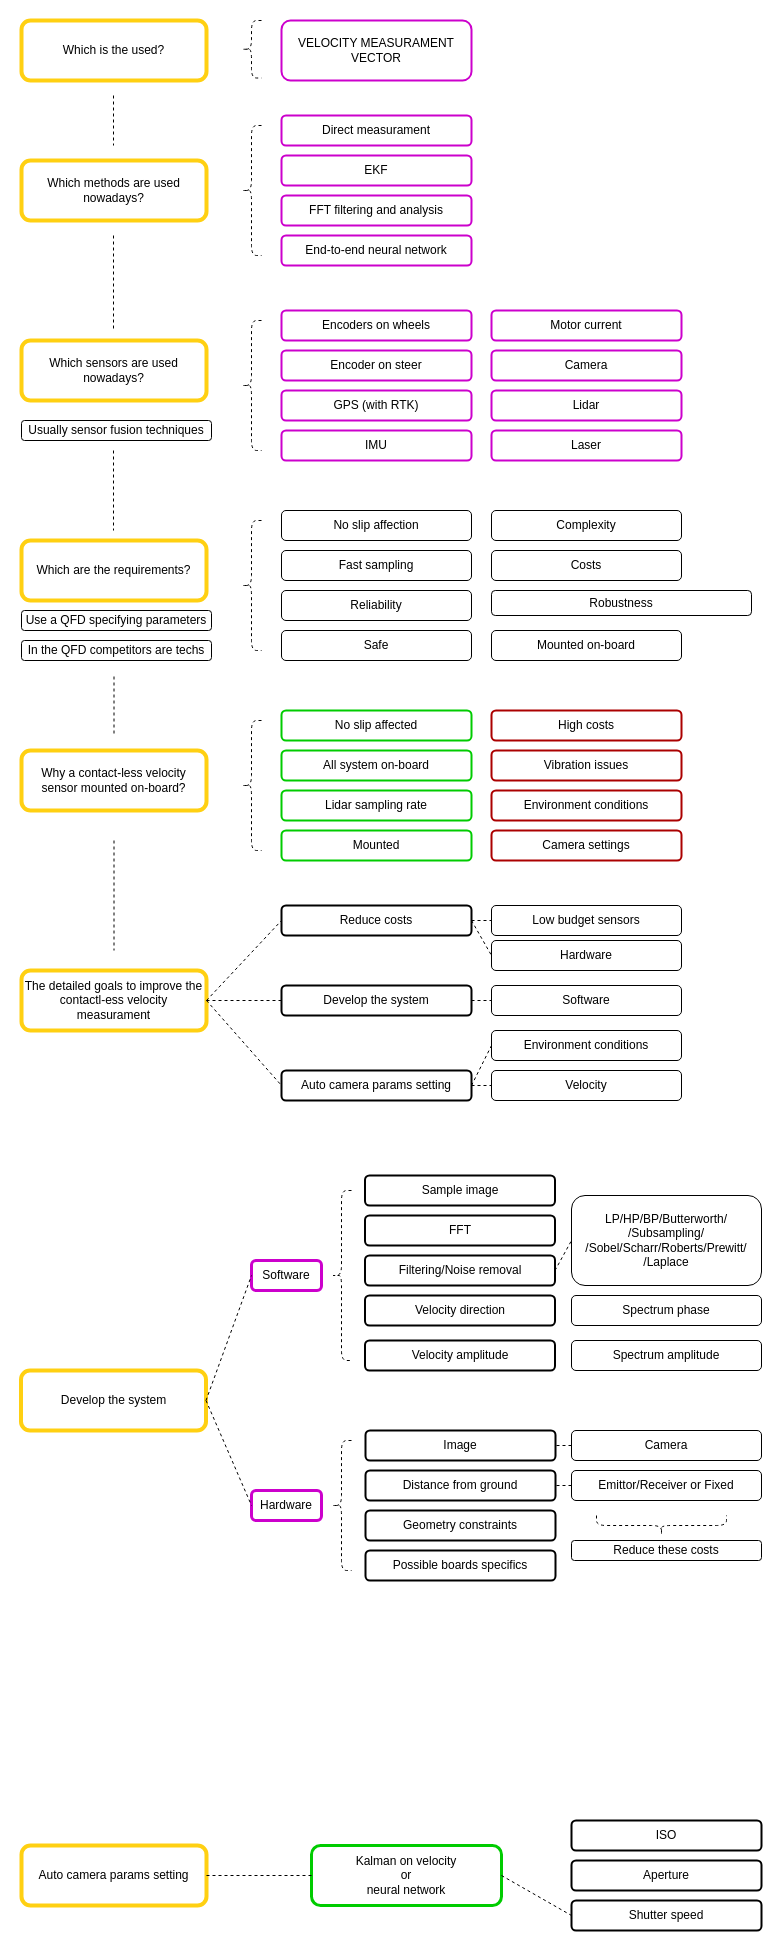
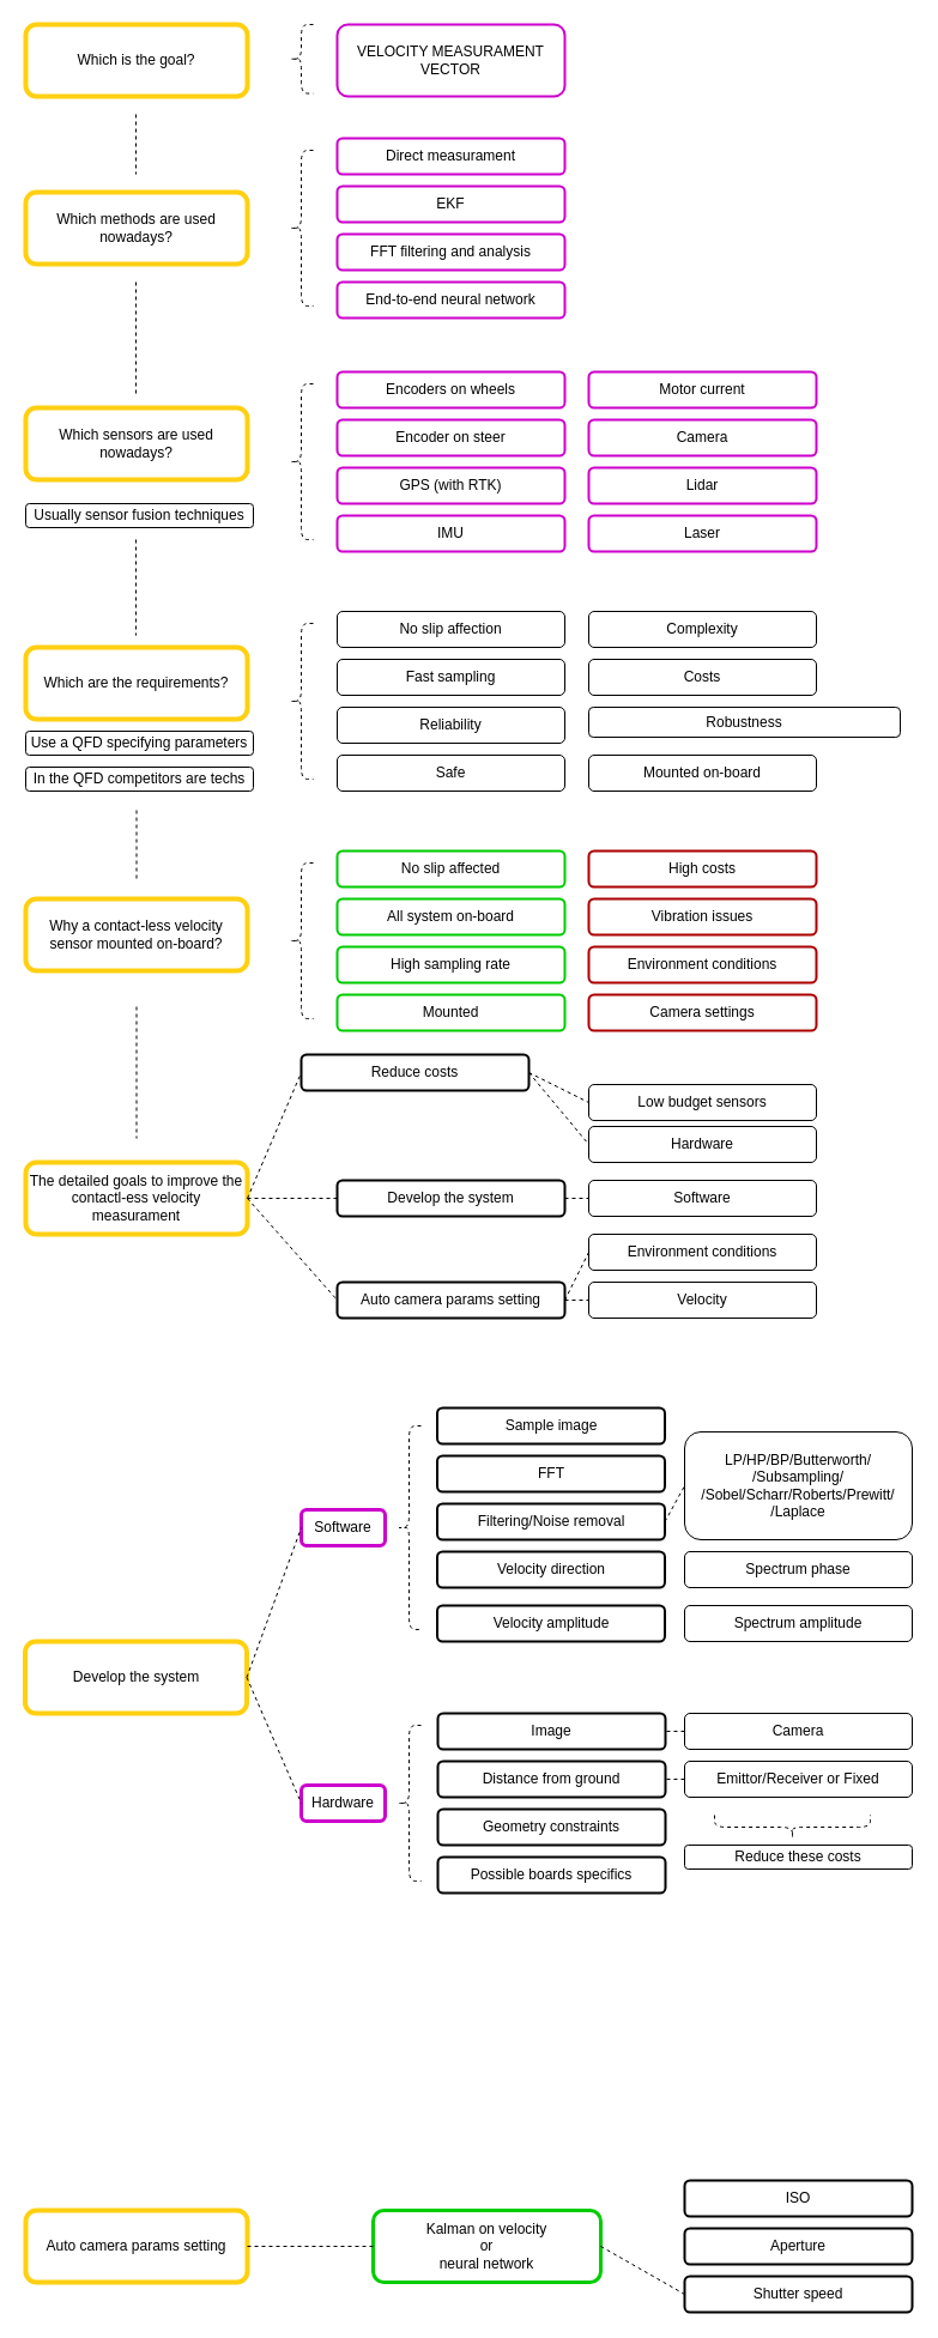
- <mxCell id="2" value="Which is the used?" style="whiteSpace=wrap;html=1;rounded=1;strokeWidth=4;strokeColor=#FFD012;" parent="1" vertex="1"><mxGeometry x="21" y="20" width="185" height="60" as="geometry" /></mxCell>
+ <mxCell id="2" value="Which is the goal?" style="whiteSpace=wrap;html=1;rounded=1;strokeWidth=4;strokeColor=#FFD012;" parent="1" vertex="1"><mxGeometry x="21" y="20" width="185" height="60" as="geometry" /></mxCell>
- <mxCell id="32" value="Lidar sampling rate" style="whiteSpace=wrap;html=1;rounded=1;strokeColor=#00CC00;strokeWidth=2;" parent="1" vertex="1"><mxGeometry x="281" y="790" width="190" height="30" as="geometry" /></mxCell>
+ <mxCell id="32" value="High sampling rate" style="whiteSpace=wrap;html=1;rounded=1;strokeColor=#00CC00;strokeWidth=2;" parent="1" vertex="1"><mxGeometry x="281" y="790" width="190" height="30" as="geometry" /></mxCell>
- <mxCell id="40" value="Reduce costs" style="whiteSpace=wrap;html=1;rounded=1;strokeWidth=2;" parent="1" vertex="1"><mxGeometry x="281" y="905" width="190" height="30" as="geometry" /></mxCell>
+ <mxCell id="40" value="Reduce costs" style="whiteSpace=wrap;html=1;rounded=1;strokeWidth=2;" parent="1" vertex="1"><mxGeometry x="251" y="880" width="190" height="30" as="geometry" /></mxCell>
